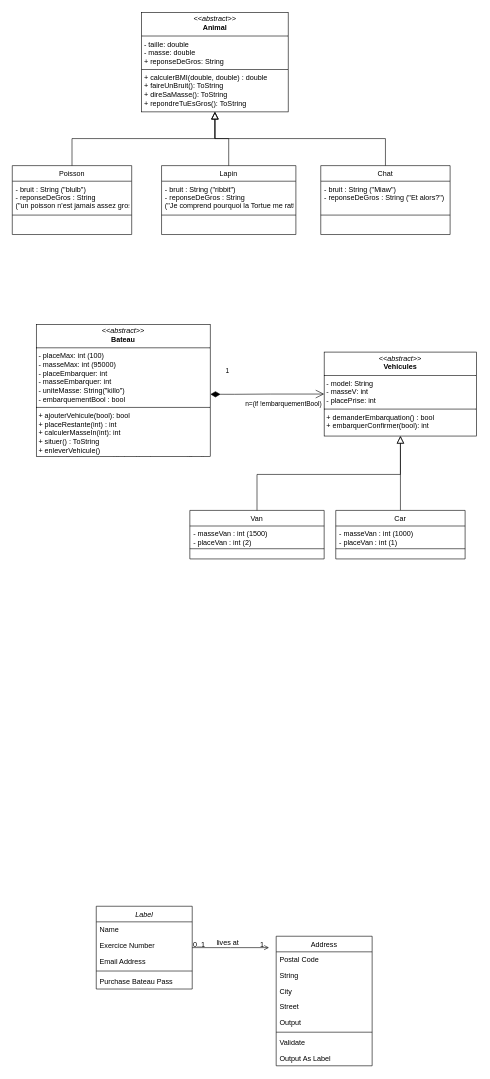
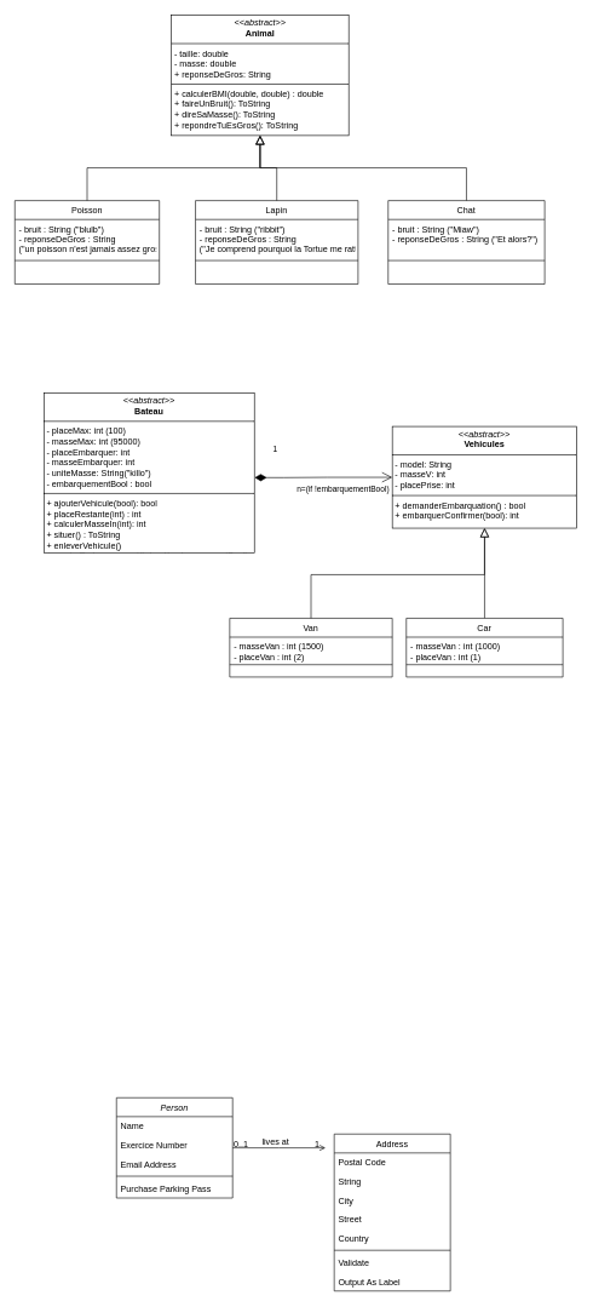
- <mxCell id="2" value="Label" style="swimlane;fontStyle=2;align=center;verticalAlign=top;childLayout=stackLayout;horizontal=1;startSize=26;horizontalStack=0;resizeParent=1;resizeLast=0;collapsible=1;marginBottom=0;rounded=0;shadow=0;strokeWidth=1;" parent="1" vertex="1"><mxGeometry x="160" y="1510" width="160" height="138" as="geometry"><mxRectangle x="230" y="140" width="160" height="26" as="alternateBounds" /></mxGeometry></mxCell>
+ <mxCell id="2" value="Person" style="swimlane;fontStyle=2;align=center;verticalAlign=top;childLayout=stackLayout;horizontal=1;startSize=26;horizontalStack=0;resizeParent=1;resizeLast=0;collapsible=1;marginBottom=0;rounded=0;shadow=0;strokeWidth=1;" parent="1" vertex="1"><mxGeometry x="160" y="1510" width="160" height="138" as="geometry"><mxRectangle x="230" y="140" width="160" height="26" as="alternateBounds" /></mxGeometry></mxCell>
- <mxCell id="7" value="Purchase Bateau Pass" style="text;align=left;verticalAlign=top;spacingLeft=4;spacingRight=4;overflow=hidden;rotatable=0;points=[[0,0.5],[1,0.5]];portConstraint=eastwest;" parent="2" vertex="1"><mxGeometry y="112" width="160" height="26" as="geometry" /></mxCell>
+ <mxCell id="7" value="Purchase Parking Pass" style="text;align=left;verticalAlign=top;spacingLeft=4;spacingRight=4;overflow=hidden;rotatable=0;points=[[0,0.5],[1,0.5]];portConstraint=eastwest;" parent="2" vertex="1"><mxGeometry y="112" width="160" height="26" as="geometry" /></mxCell>
- <mxCell id="13" value="Output" style="text;align=left;verticalAlign=top;spacingLeft=4;spacingRight=4;overflow=hidden;rotatable=0;points=[[0,0.5],[1,0.5]];portConstraint=eastwest;rounded=0;shadow=0;html=0;" parent="8" vertex="1"><mxGeometry y="130" width="160" height="26" as="geometry" /></mxCell>
+ <mxCell id="13" value="Country" style="text;align=left;verticalAlign=top;spacingLeft=4;spacingRight=4;overflow=hidden;rotatable=0;points=[[0,0.5],[1,0.5]];portConstraint=eastwest;rounded=0;shadow=0;html=0;" parent="8" vertex="1"><mxGeometry y="130" width="160" height="26" as="geometry" /></mxCell>
